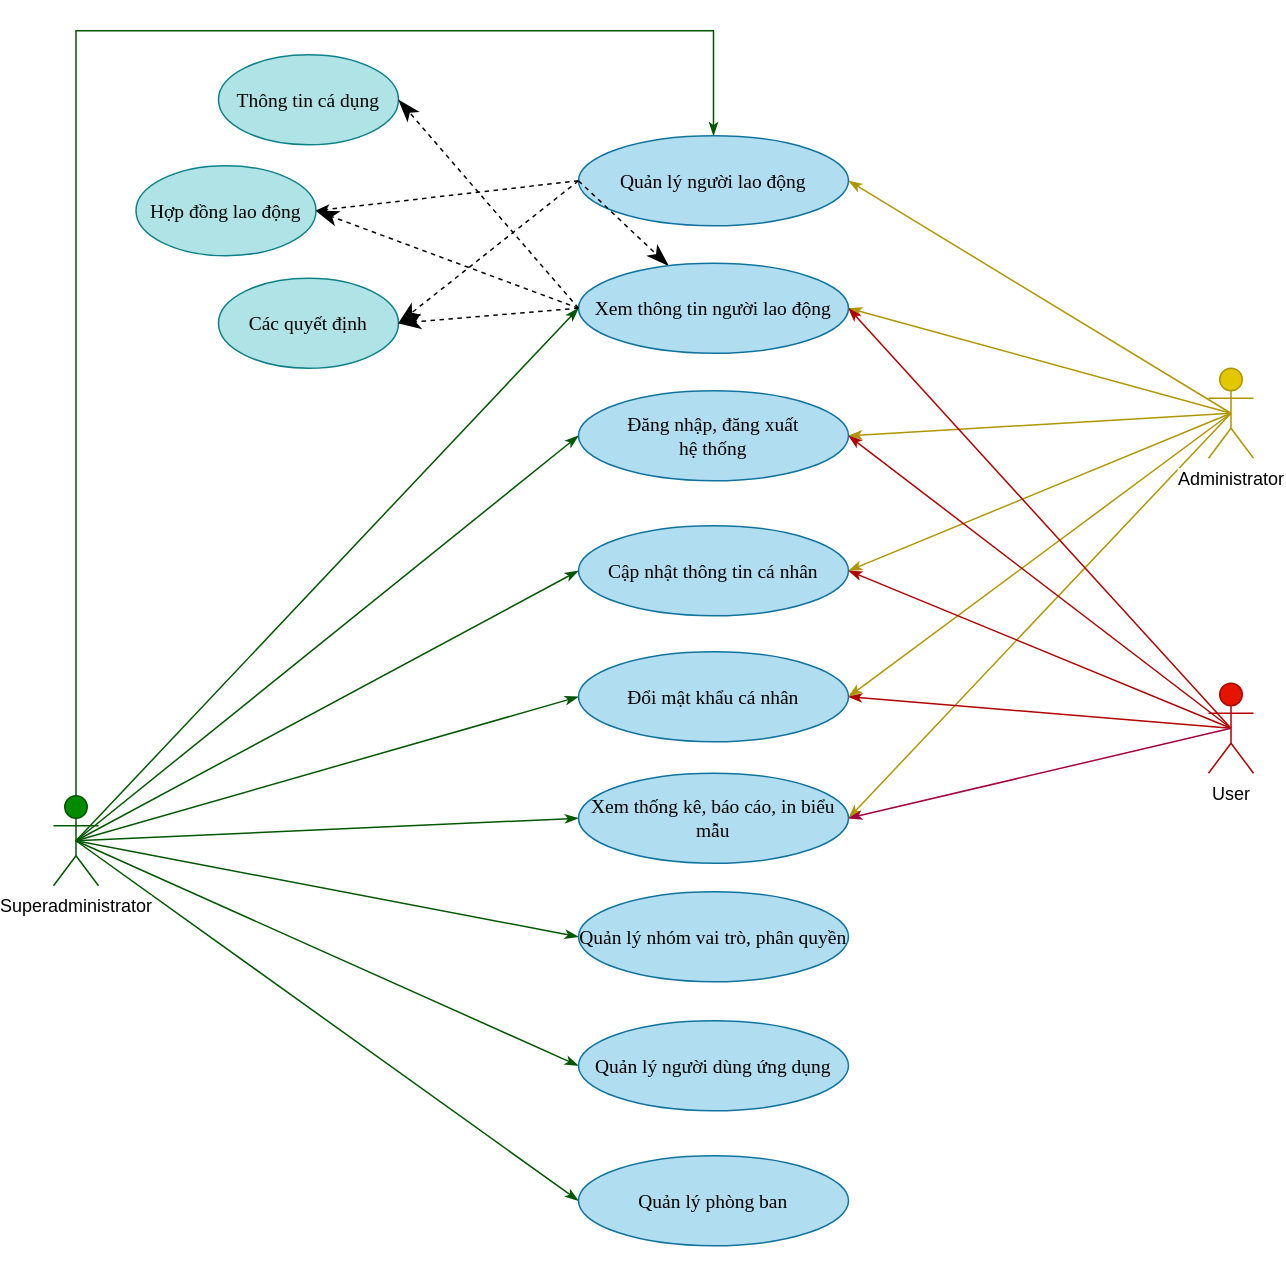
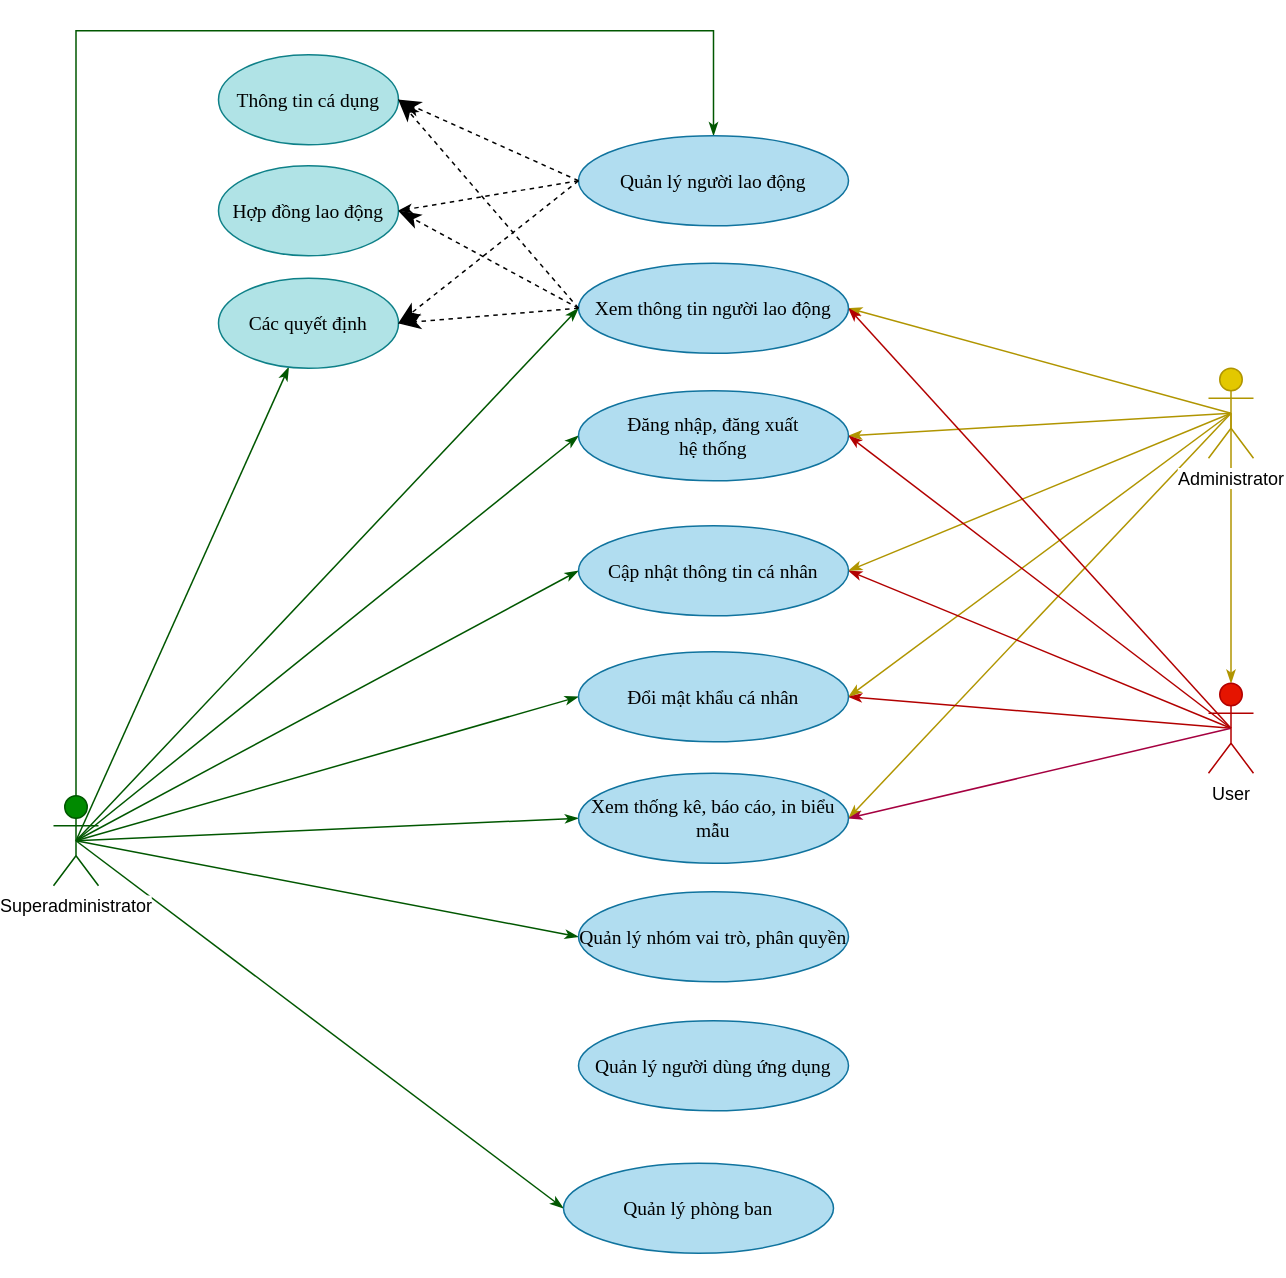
- <mxCell id="33" value="Hợp đồng lao động" style="ellipse;whiteSpace=wrap;html=1;fillColor=#b0e3e6;strokeColor=#0e8088;fontSize=13;fontFamily=Times New Roman;" vertex="1" parent="1"><mxGeometry x="75" y="110" width="120" height="60" as="geometry" /></mxCell>
+ <mxCell id="33" value="Hợp đồng lao động" style="ellipse;whiteSpace=wrap;html=1;fillColor=#b0e3e6;strokeColor=#0e8088;fontSize=13;fontFamily=Times New Roman;" vertex="1" parent="1"><mxGeometry x="130" y="110" width="120" height="60" as="geometry" /></mxCell>
- <mxCell id="34" value="" style="endArrow=classicThin;endSize=12;dashed=1;html=1;strokeWidth=1;exitX=0;exitY=0.5;exitDx=0;exitDy=0;endFill=1;" edge="1" parent="1" source="31" target="38"><mxGeometry width="160" relative="1" as="geometry"><mxPoint x="-15" y="229.5" as="sourcePoint" /><mxPoint x="145" y="229.5" as="targetPoint" /></mxGeometry></mxCell>
+ <mxCell id="34" value="" style="endArrow=classicThin;endSize=12;dashed=1;html=1;strokeWidth=1;exitX=0;exitY=0.5;exitDx=0;exitDy=0;entryX=1;entryY=0.5;entryDx=0;entryDy=0;endFill=1;" edge="1" parent="1" source="31" target="32"><mxGeometry width="160" relative="1" as="geometry"><mxPoint x="-15" y="229.5" as="sourcePoint" /><mxPoint x="145" y="229.5" as="targetPoint" /></mxGeometry></mxCell>
- <mxCell id="16" style="edgeStyle=none;rounded=0;orthogonalLoop=1;jettySize=auto;html=1;exitX=0.5;exitY=0.5;exitDx=0;exitDy=0;exitPerimeter=0;entryX=1;entryY=0.5;entryDx=0;entryDy=0;endArrow=classicThin;endFill=1;strokeWidth=1;fillColor=#e3c800;strokeColor=#B09500;startArrow=none;startFill=0;" edge="1" parent="1" source="18" target="31"><mxGeometry relative="1" as="geometry" /></mxCell>
+ <mxCell id="16" style="edgeStyle=none;rounded=0;orthogonalLoop=1;jettySize=auto;html=1;exitX=0.5;exitY=0.5;exitDx=0;exitDy=0;exitPerimeter=0;endArrow=classicThin;endFill=1;strokeWidth=1;fillColor=#e3c800;strokeColor=#B09500;startArrow=none;startFill=0;" edge="1" parent="1" source="18" target="24"><mxGeometry relative="1" as="geometry" /></mxCell>
- <mxCell id="5" style="edgeStyle=none;orthogonalLoop=1;jettySize=auto;html=1;exitX=0.5;exitY=0.5;exitDx=0;exitDy=0;exitPerimeter=0;entryX=0;entryY=0.5;entryDx=0;entryDy=0;strokeWidth=1;fillColor=#008a00;strokeColor=#005700;rounded=0;endArrow=classicThin;endFill=1;startArrow=none;startFill=0;" edge="1" parent="1" source="11" target="29"><mxGeometry relative="1" as="geometry" /></mxCell>
+ <mxCell id="5" style="edgeStyle=none;orthogonalLoop=1;jettySize=auto;html=1;exitX=0.5;exitY=0.5;exitDx=0;exitDy=0;exitPerimeter=0;strokeWidth=1;fillColor=#008a00;strokeColor=#005700;rounded=0;endArrow=classicThin;endFill=1;startArrow=none;startFill=0;" edge="1" parent="1" source="11" target="36"><mxGeometry relative="1" as="geometry" /></mxCell>
- <mxCell id="41" value="Quản lý phòng ban" style="ellipse;whiteSpace=wrap;html=1;fillColor=#b1ddf0;strokeColor=#10739e;fontFamily=Times New Roman;fontSize=13;" vertex="1" parent="1"><mxGeometry x="370" y="770" width="180" height="60" as="geometry" /></mxCell>
+ <mxCell id="41" value="Quản lý phòng ban" style="ellipse;whiteSpace=wrap;html=1;fillColor=#b1ddf0;strokeColor=#10739e;fontFamily=Times New Roman;fontSize=13;" vertex="1" parent="1"><mxGeometry x="360" y="775" width="180" height="60" as="geometry" /></mxCell>
